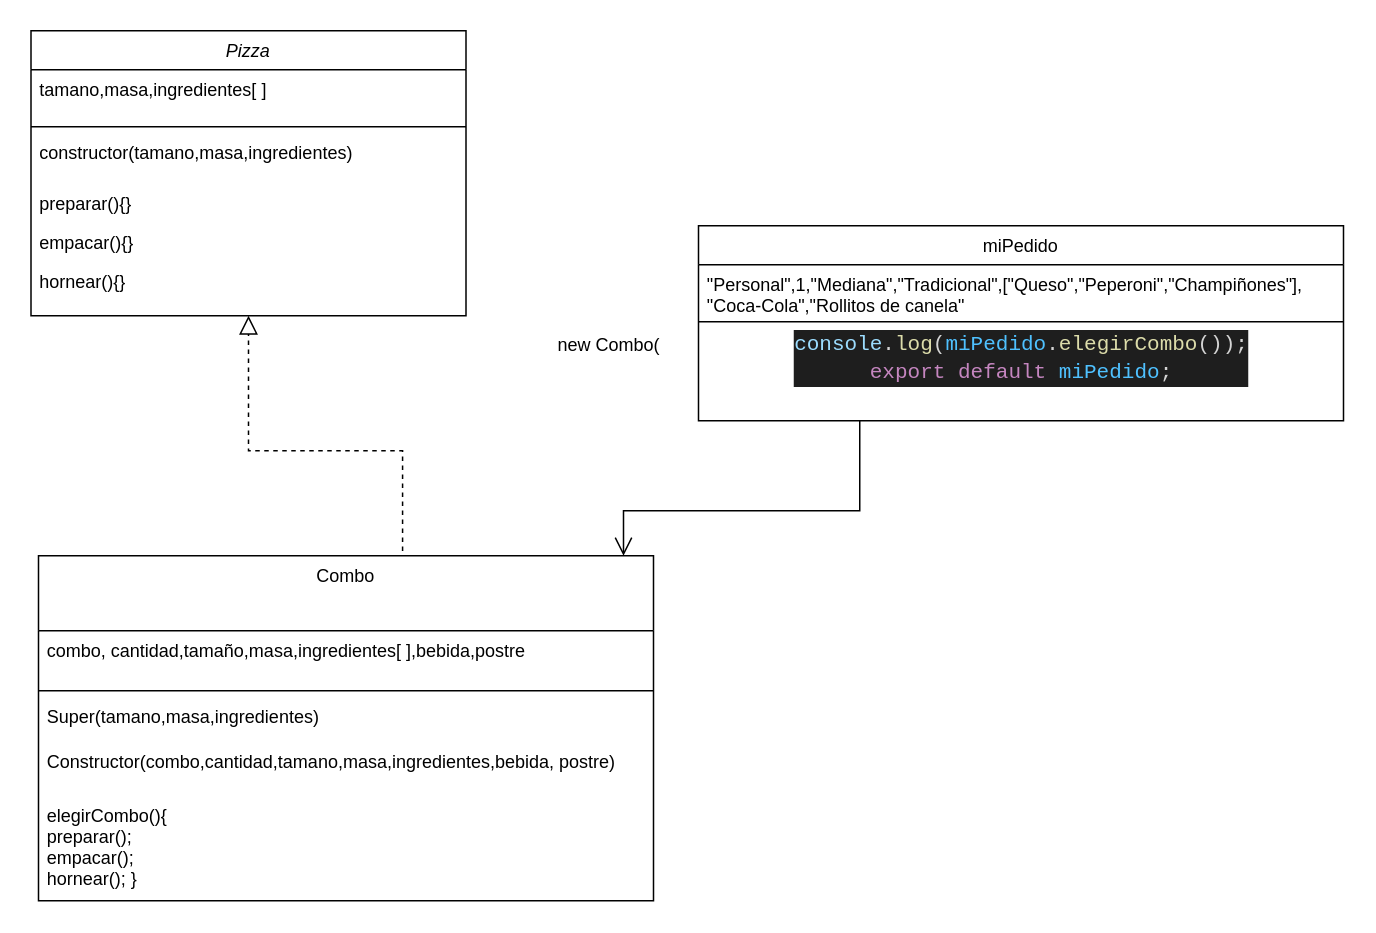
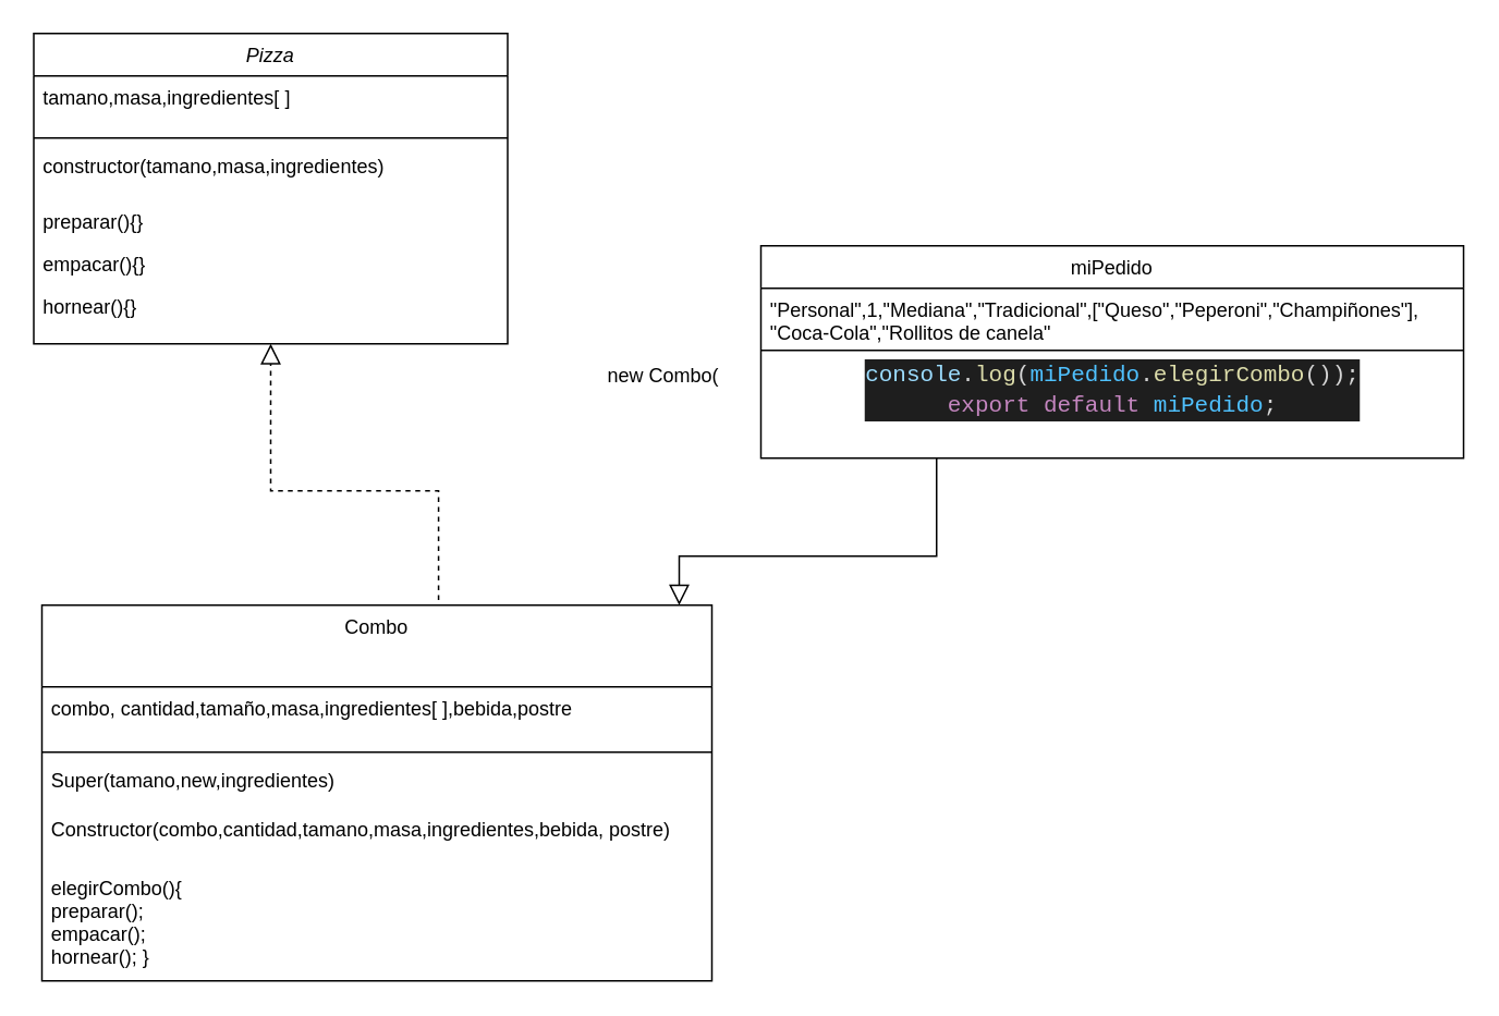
- <mxCell id="4" value="" style="endArrow=open;endSize=10;endFill=0;shadow=0;strokeWidth=1;rounded=0;edgeStyle=elbowEdgeStyle;elbow=vertical;exitX=0.25;exitY=1;exitDx=0;exitDy=0;" parent="1" source="18" edge="1" target="12"><mxGeometry width="160" relative="1" as="geometry"><mxPoint x="815" y="440" as="sourcePoint" /><mxPoint x="425" y="330" as="targetPoint" /><Array as="points"><mxPoint x="415" y="340" /><mxPoint x="605" y="290" /><mxPoint x="415" y="310" /><mxPoint x="635" y="300" /><mxPoint x="455" y="290" /><mxPoint x="435" y="310" /><mxPoint x="475" y="370" /><mxPoint x="505" y="310" /><mxPoint x="665" y="410" /><mxPoint x="675" y="450" /><mxPoint x="540.84" y="352" /></Array></mxGeometry></mxCell>
+ <mxCell id="4" value="" style="endArrow=block;endSize=10;endFill=0;shadow=0;strokeWidth=1;rounded=0;edgeStyle=elbowEdgeStyle;elbow=vertical;exitX=0.25;exitY=1;exitDx=0;exitDy=0;" parent="1" source="18" edge="1" target="12"><mxGeometry width="160" relative="1" as="geometry"><mxPoint x="815" y="440" as="sourcePoint" /><mxPoint x="425" y="330" as="targetPoint" /><Array as="points"><mxPoint x="415" y="340" /><mxPoint x="605" y="290" /><mxPoint x="415" y="310" /><mxPoint x="635" y="300" /><mxPoint x="455" y="290" /><mxPoint x="435" y="310" /><mxPoint x="475" y="370" /><mxPoint x="505" y="310" /><mxPoint x="665" y="410" /><mxPoint x="675" y="450" /><mxPoint x="540.84" y="352" /></Array></mxGeometry></mxCell>
- <mxCell id="15" value="Super(tamano,masa,ingredientes)" style="text;align=left;verticalAlign=top;spacingLeft=4;spacingRight=4;overflow=hidden;rotatable=0;points=[[0,0.5],[1,0.5]];portConstraint=eastwest;" parent="12" vertex="1"><mxGeometry y="94" width="410" height="30" as="geometry" /></mxCell>
+ <mxCell id="15" value="Super(tamano,new,ingredientes)" style="text;align=left;verticalAlign=top;spacingLeft=4;spacingRight=4;overflow=hidden;rotatable=0;points=[[0,0.5],[1,0.5]];portConstraint=eastwest;" parent="12" vertex="1"><mxGeometry y="94" width="410" height="30" as="geometry" /></mxCell>
